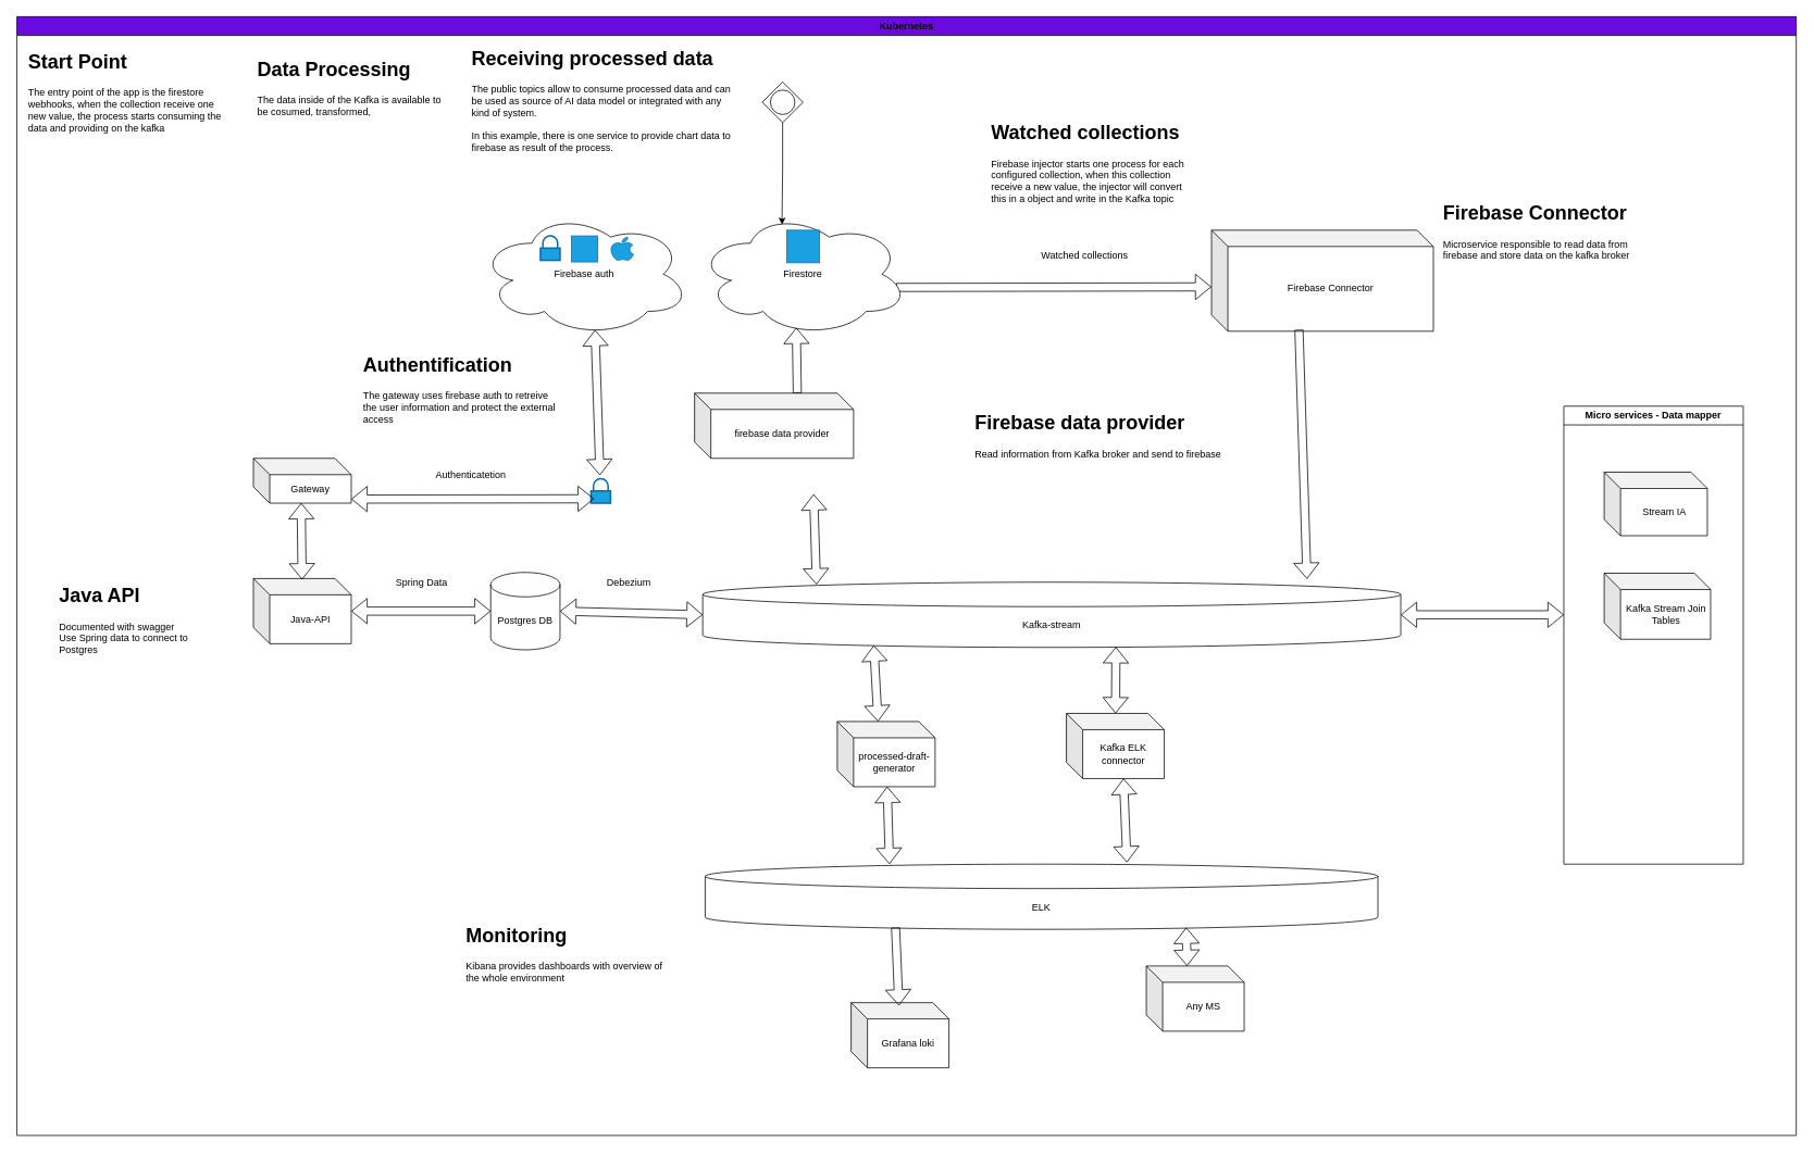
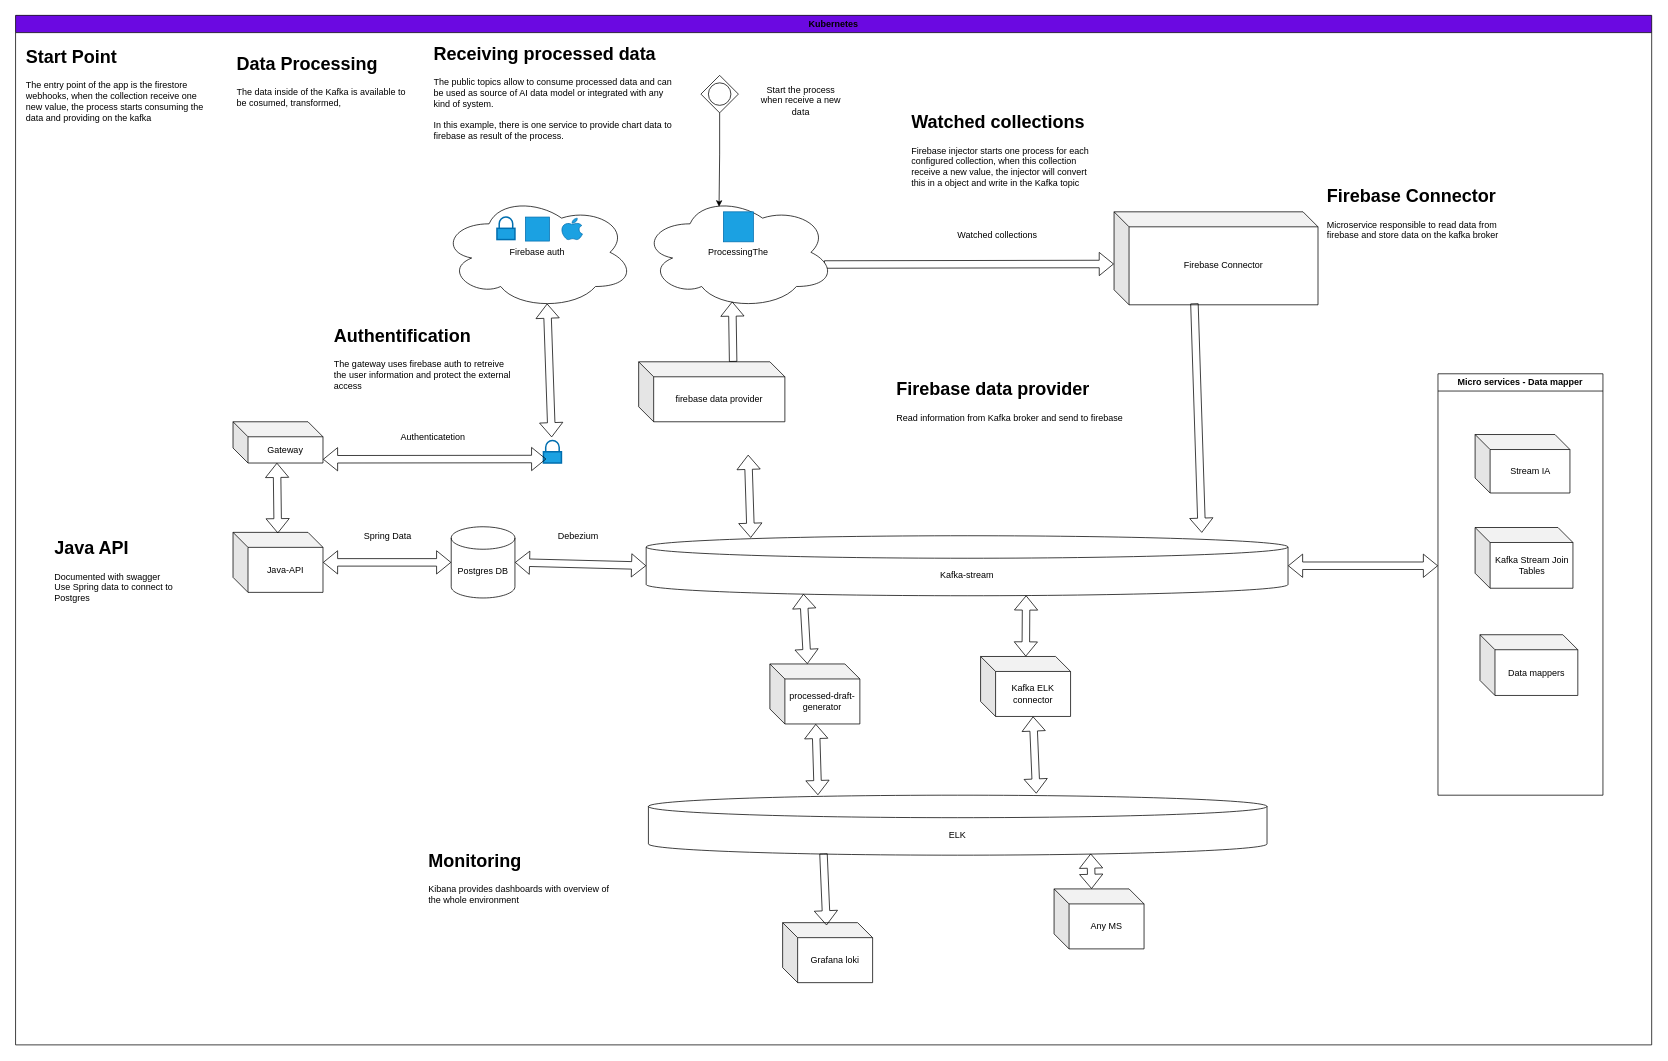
+ <mxCell id="42" value="Start the process when receive a new data" style="text;html=1;align=center;verticalAlign=middle;whiteSpace=wrap;rounded=0;" vertex="1" parent="2"><mxGeometry x="986" y="92" width="123" height="43" as="geometry" /></mxCell>
- <mxCell id="36" value="Firestore" style="ellipse;shape=cloud;whiteSpace=wrap;html=1;" vertex="1" parent="2"><mxGeometry x="835" y="240" width="258" height="152" as="geometry" /></mxCell>
+ <mxCell id="36" value="ProcessingThe" style="ellipse;shape=cloud;whiteSpace=wrap;html=1;" vertex="1" parent="2"><mxGeometry x="835" y="240" width="258" height="152" as="geometry" /></mxCell>
+ <mxCell id="18" value="Data mappers" style="shape=cube;whiteSpace=wrap;html=1;boundedLbl=1;backgroundOutline=1;darkOpacity=0.05;darkOpacity2=0.1;" vertex="1" parent="15"><mxGeometry x="56" y="348" width="130.5" height="81" as="geometry" /></mxCell>
